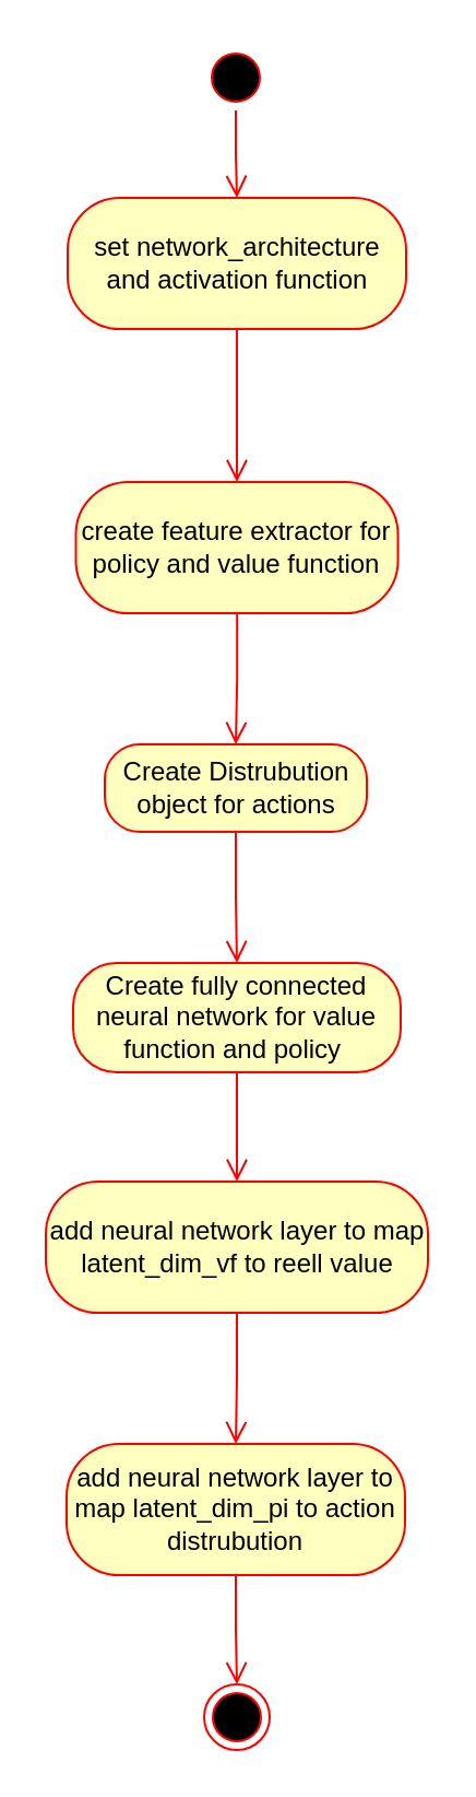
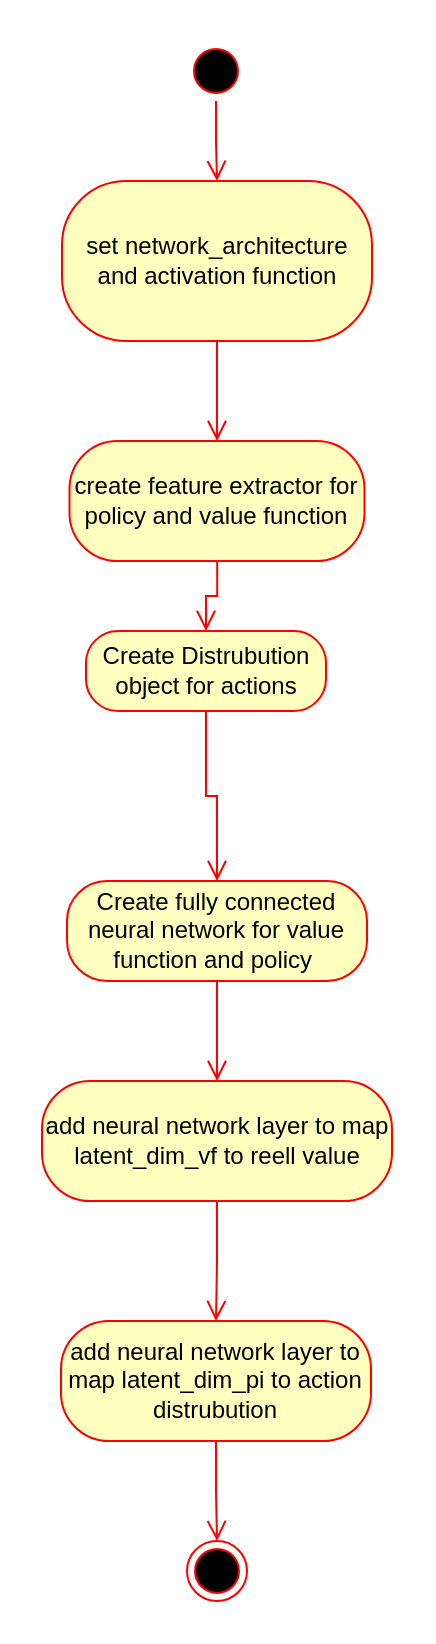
- <mxCell id="4" value="set network_architecture and activation function" style="rounded=1;whiteSpace=wrap;html=1;arcSize=40;fontColor=#000000;fillColor=#ffffc0;strokeColor=#ff0000;" vertex="1" parent="1"><mxGeometry x="30.5" y="90" width="155" height="60" as="geometry" /></mxCell>
+ <mxCell id="4" value="set network_architecture and activation function" style="rounded=1;whiteSpace=wrap;html=1;arcSize=40;fontColor=#000000;fillColor=#ffffc0;strokeColor=#ff0000;" vertex="1" parent="1"><mxGeometry x="30.5" y="90" width="155" height="80" as="geometry" /></mxCell>
- <mxCell id="8" value="Create Distrubution object for actions" style="rounded=1;whiteSpace=wrap;html=1;arcSize=40;fontColor=#000000;fillColor=#ffffc0;strokeColor=#ff0000;" vertex="1" parent="1"><mxGeometry x="47.5" y="340" width="120" height="40" as="geometry" /></mxCell>
+ <mxCell id="8" value="Create Distrubution object for actions" style="rounded=1;whiteSpace=wrap;html=1;arcSize=40;fontColor=#000000;fillColor=#ffffc0;strokeColor=#ff0000;" vertex="1" parent="1"><mxGeometry x="42.5" y="315" width="120" height="40" as="geometry" /></mxCell>
